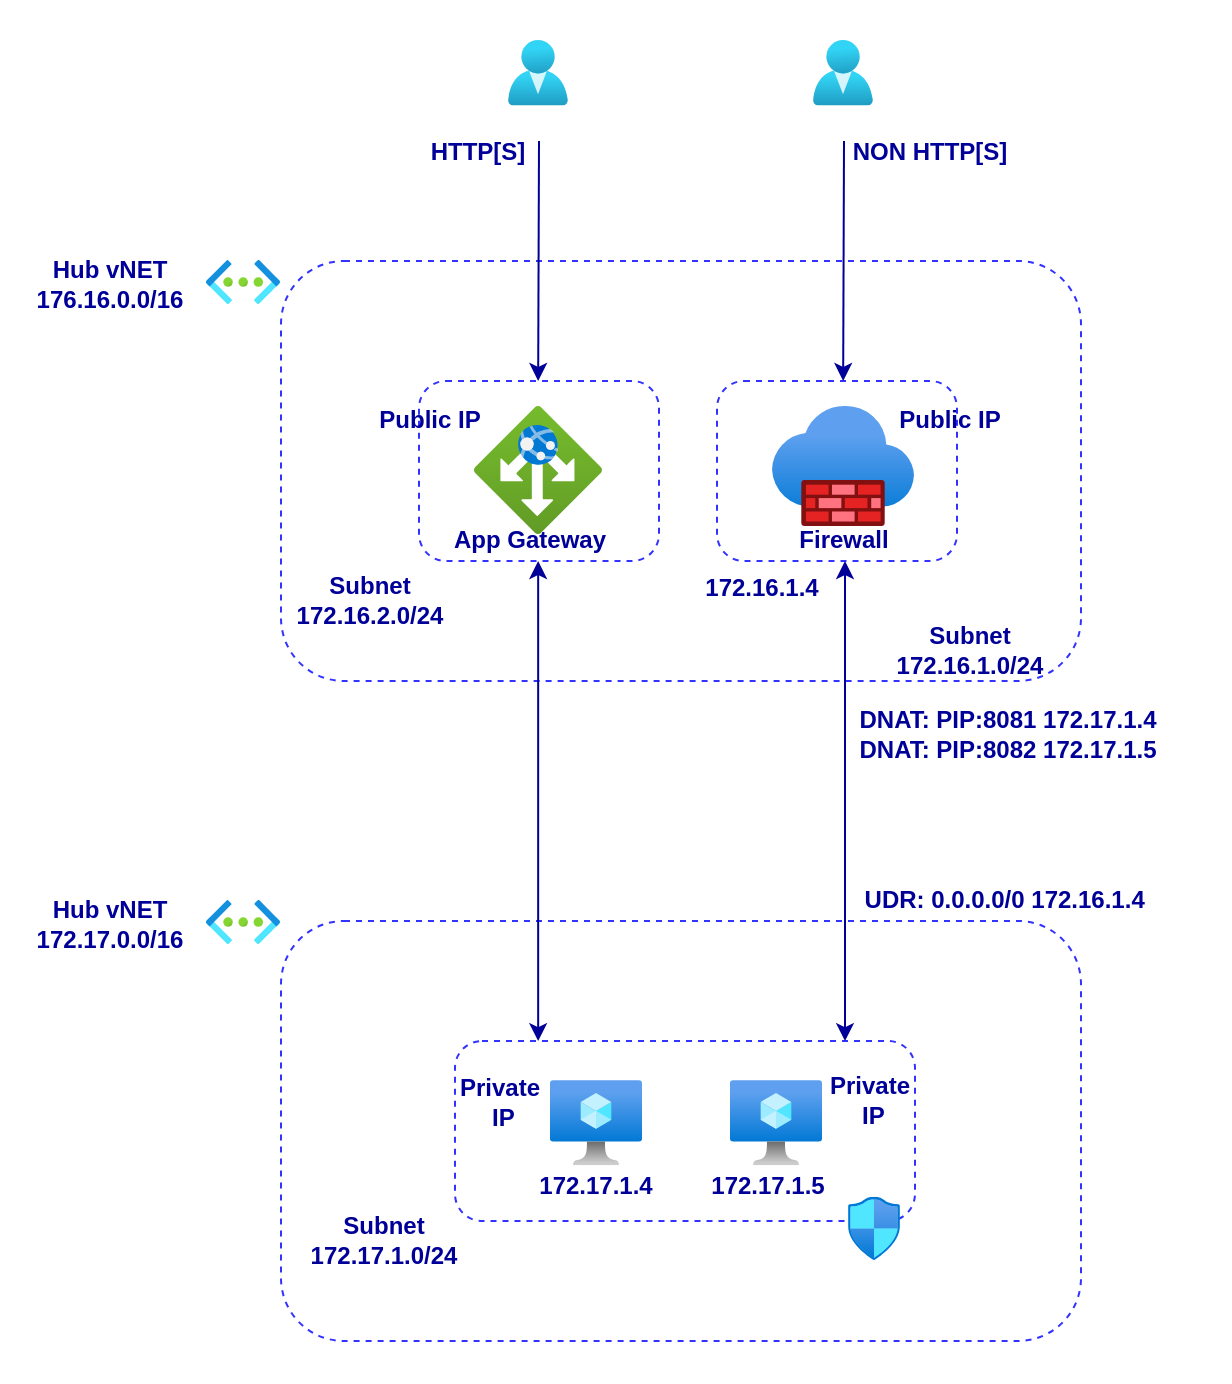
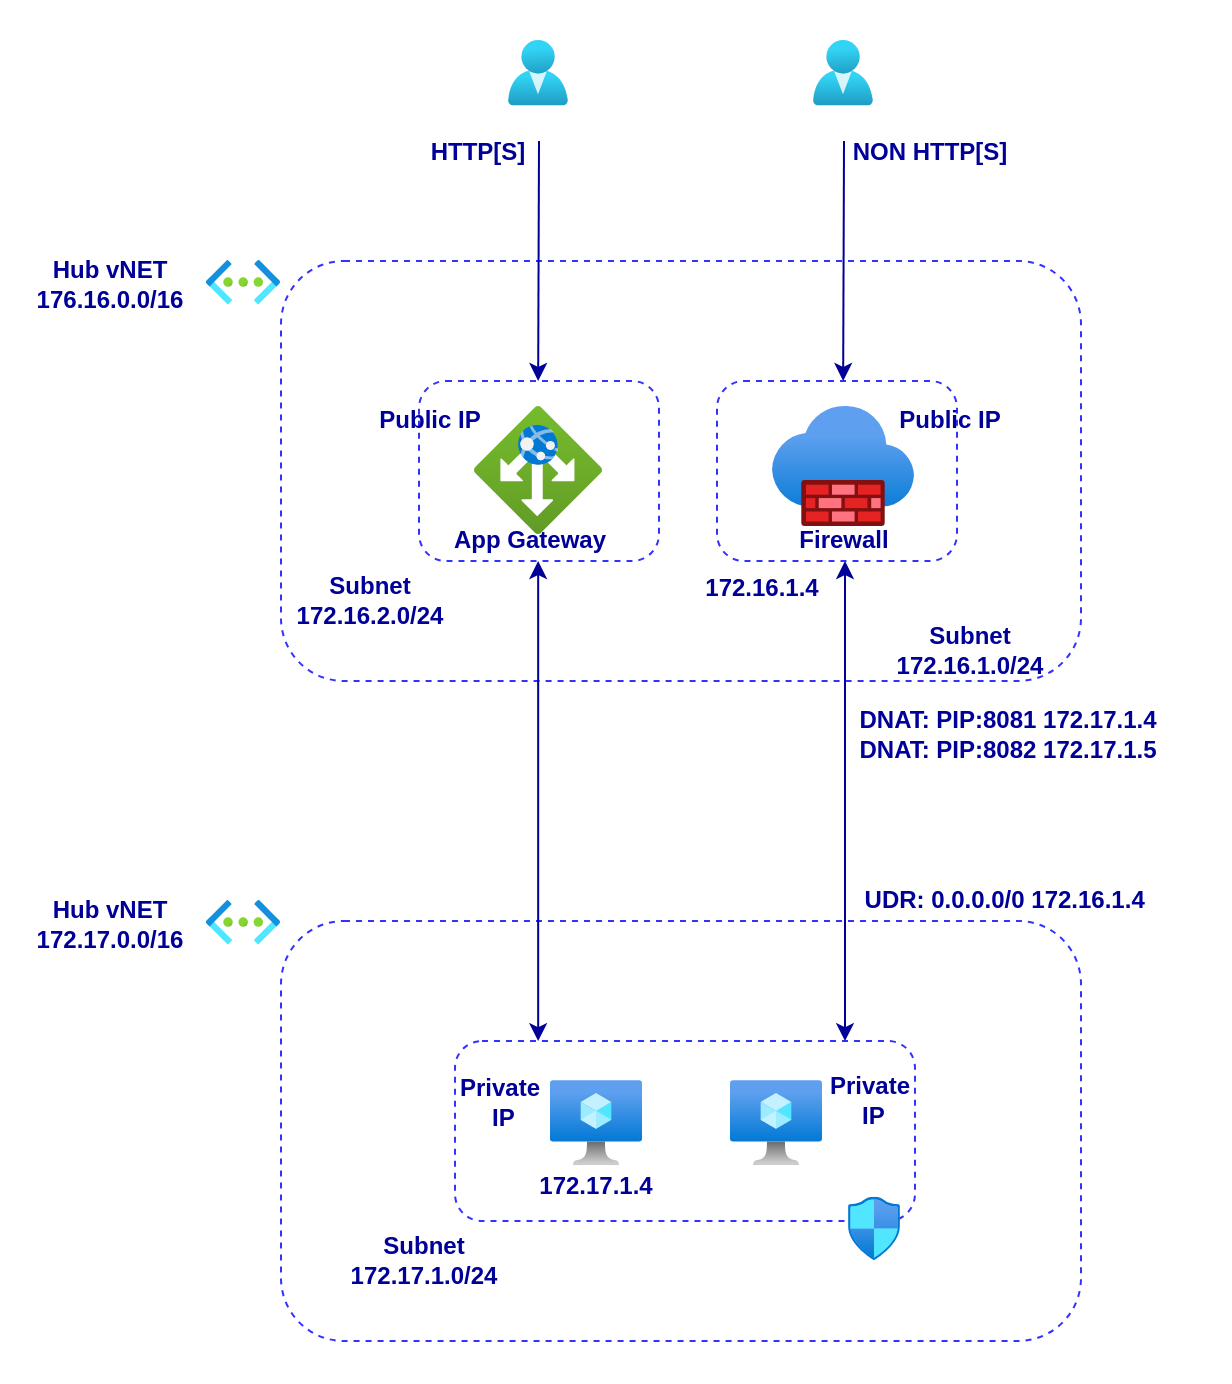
- <mxCell id="38" value="172.17.1.5" style="text;html=1;strokeColor=none;fillColor=none;align=center;verticalAlign=middle;whiteSpace=wrap;rounded=0;fontStyle=1;fontColor=#000099;" vertex="1" parent="1"><mxGeometry x="354" y="582.67" width="60" height="20" as="geometry" /></mxCell>
- <mxCell id="22" value="Subnet&lt;br&gt;172.17.1.0/24" style="text;html=1;strokeColor=none;fillColor=none;align=center;verticalAlign=middle;whiteSpace=wrap;rounded=0;fontStyle=1;fontColor=#000099;" vertex="1" parent="1"><mxGeometry x="157" y="610" width="70" height="20" as="geometry" /></mxCell>
+ <mxCell id="22" value="Subnet&lt;br&gt;172.17.1.0/24" style="text;html=1;strokeColor=none;fillColor=none;align=center;verticalAlign=middle;whiteSpace=wrap;rounded=0;fontStyle=1;fontColor=#000099;" vertex="1" parent="1"><mxGeometry x="177" y="620" width="70" height="20" as="geometry" /></mxCell>
